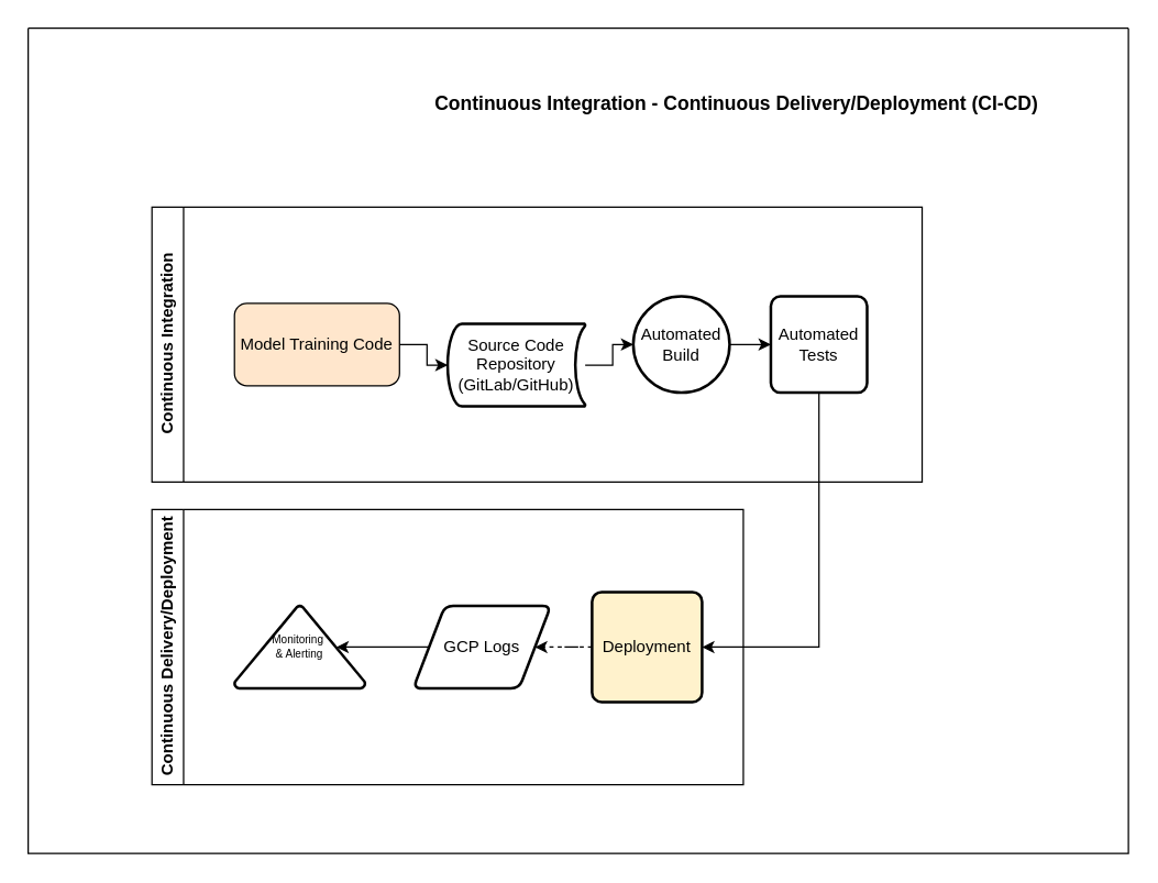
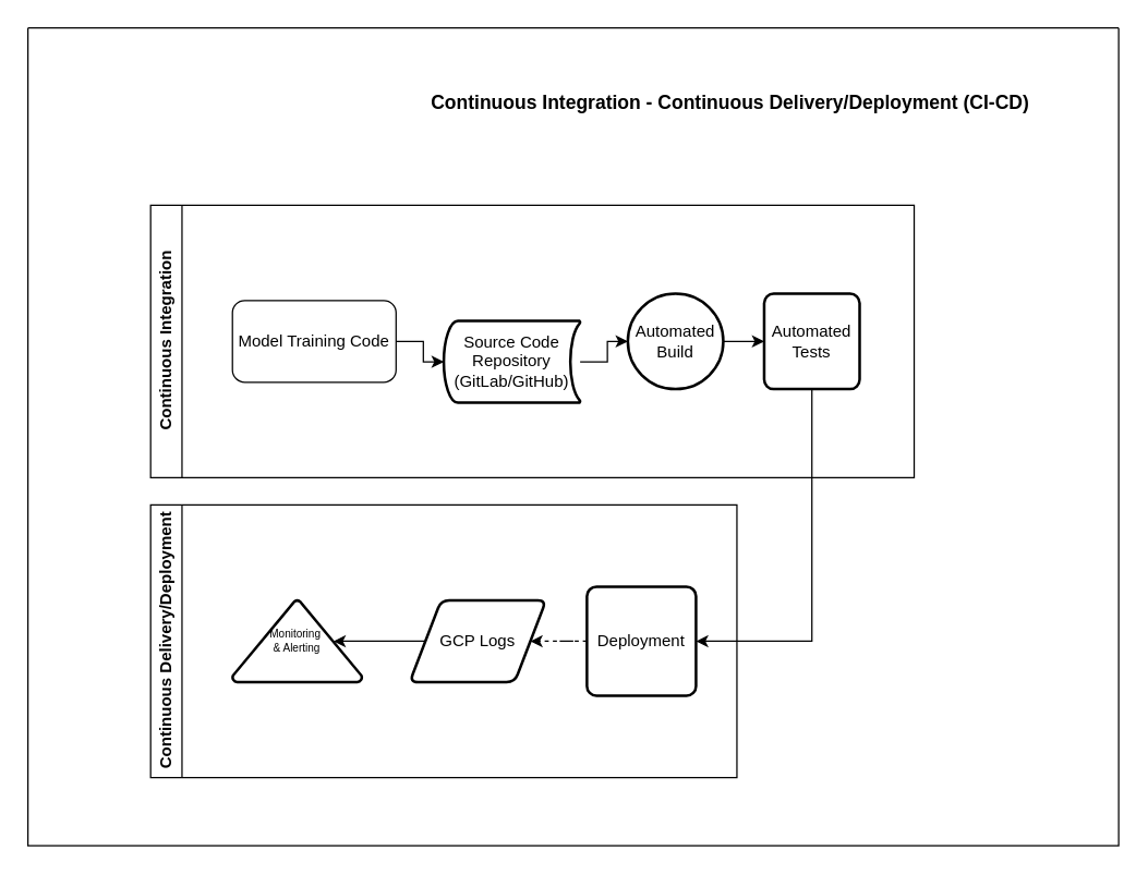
- <mxCell id="6" value="Model Training Code" style="rounded=1;whiteSpace=wrap;html=1;fillColor=#ffe6cc;" vertex="1" parent="5"><mxGeometry x="60" y="70" width="120" height="60" as="geometry" /></mxCell>
+ <mxCell id="6" value="Model Training Code" style="rounded=1;whiteSpace=wrap;html=1;" vertex="1" parent="5"><mxGeometry x="60" y="70" width="120" height="60" as="geometry" /></mxCell>
- <mxCell id="15" value="Deployment" style="rounded=1;whiteSpace=wrap;html=1;absoluteArcSize=1;arcSize=14;strokeWidth=2;fillColor=#fff2cc;" vertex="1" parent="13"><mxGeometry x="320" y="60" width="80" height="80" as="geometry" /></mxCell>
+ <mxCell id="15" value="Deployment" style="rounded=1;whiteSpace=wrap;html=1;absoluteArcSize=1;arcSize=14;strokeWidth=2;" vertex="1" parent="13"><mxGeometry x="320" y="60" width="80" height="80" as="geometry" /></mxCell>
